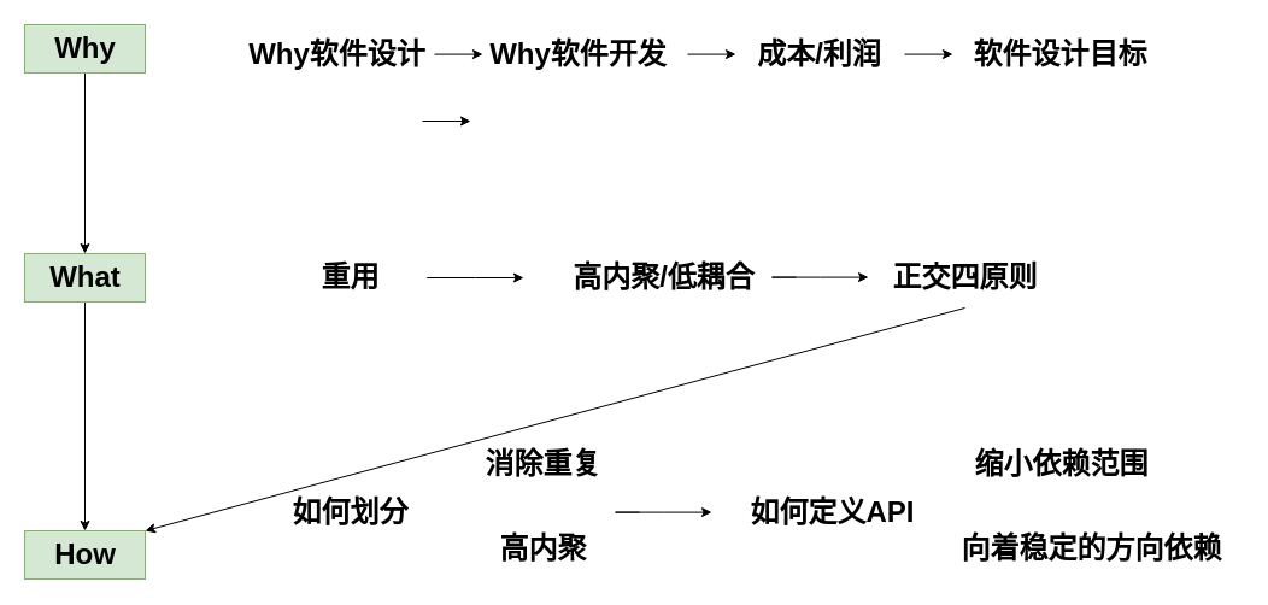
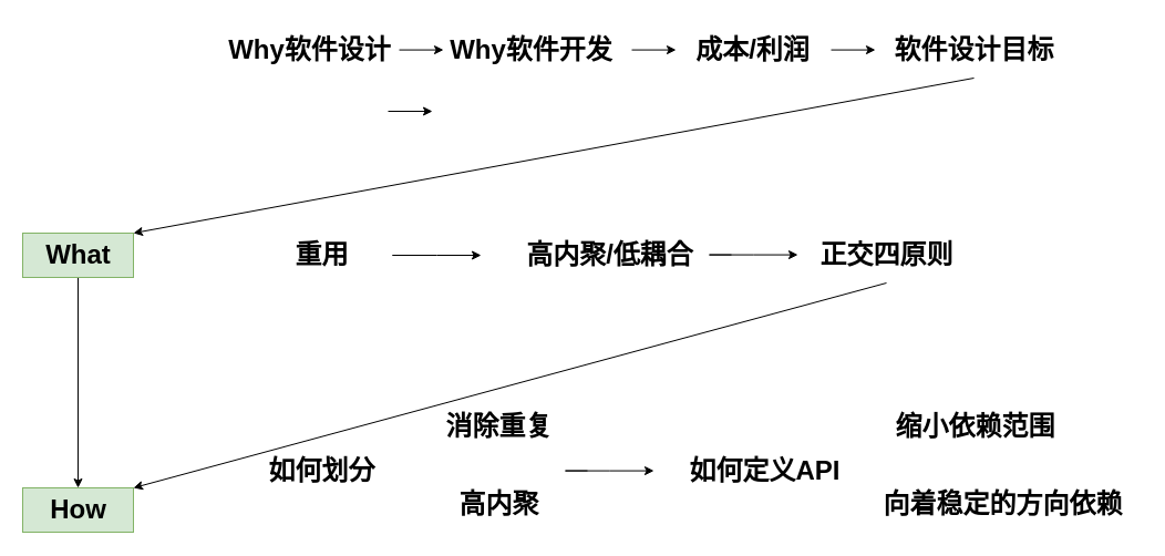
- <mxCell id="3" value="Why" style="text;strokeColor=#82b366;fillColor=#d5e8d4;html=1;fontSize=24;fontStyle=1;verticalAlign=middle;align=center;" vertex="1" parent="1"><mxGeometry x="20" y="20" width="100" height="40" as="geometry" /></mxCell>
- <mxCell id="2" style="edgeStyle=orthogonalEdgeStyle;rounded=0;orthogonalLoop=1;jettySize=auto;html=1;exitX=0.5;exitY=1;exitDx=0;exitDy=0;entryX=0.5;entryY=0;entryDx=0;entryDy=0;" edge="1" parent="1" source="3" target="5"><mxGeometry relative="1" as="geometry" /></mxCell>
+ <mxCell id="10" style="rounded=0;orthogonalLoop=1;jettySize=auto;html=1;exitX=0.5;exitY=1;exitDx=0;exitDy=0;entryX=1;entryY=0;entryDx=0;entryDy=0;" edge="1" parent="1" source="11" target="5"><mxGeometry relative="1" as="geometry" /></mxCell>
